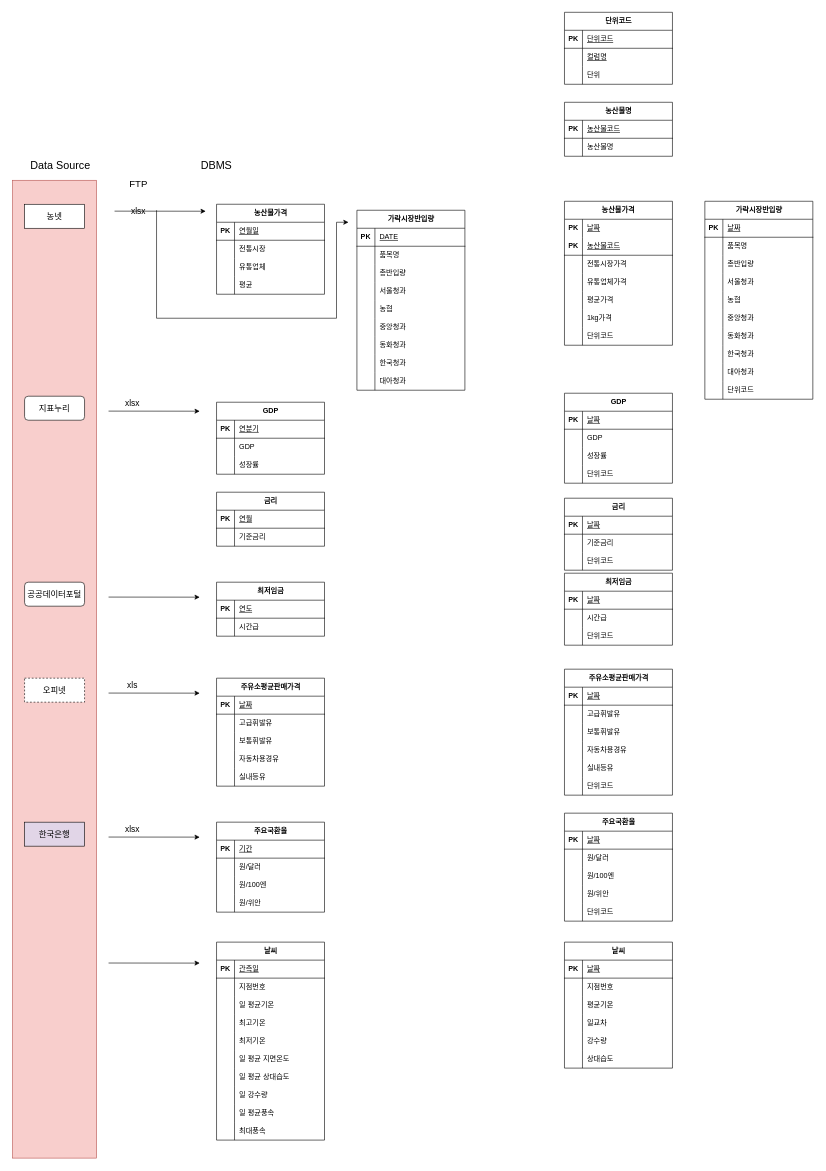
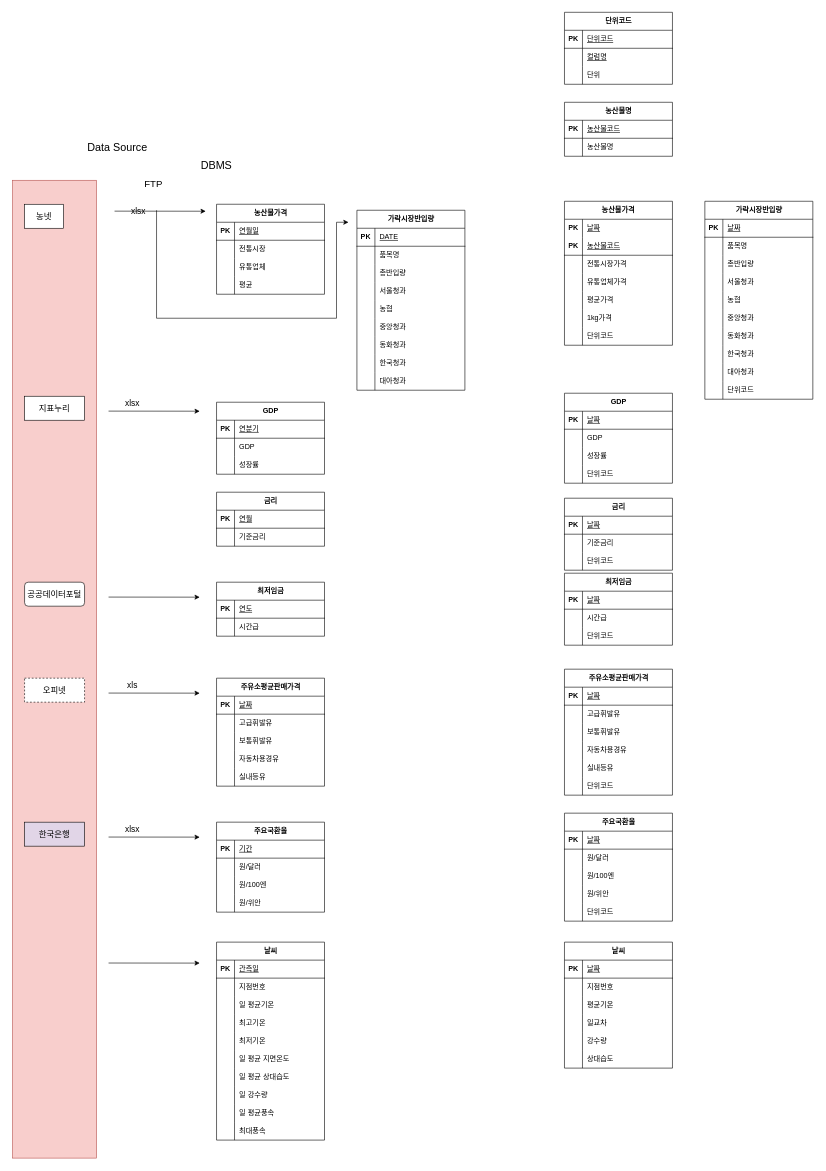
- <mxCell id="3" value="Data Source" style="text;html=1;align=center;verticalAlign=middle;whiteSpace=wrap;rounded=0;fontSize=18;" parent="1" vertex="1"><mxGeometry x="40" y="260" width="120" height="30" as="geometry" /></mxCell>
+ <mxCell id="3" value="Data Source" style="text;html=1;align=center;verticalAlign=middle;whiteSpace=wrap;rounded=0;fontSize=18;" parent="1" vertex="1"><mxGeometry x="135" y="230" width="120" height="30" as="geometry" /></mxCell>
- <mxCell id="5" value="FTP" style="text;html=1;align=center;verticalAlign=middle;whiteSpace=wrap;rounded=0;fontSize=16;" parent="1" vertex="1"><mxGeometry x="200" y="290" width="60" height="30" as="geometry" /></mxCell>
+ <mxCell id="5" value="FTP" style="text;html=1;align=center;verticalAlign=middle;whiteSpace=wrap;rounded=0;fontSize=16;" parent="1" vertex="1"><mxGeometry x="225" y="290" width="60" height="30" as="geometry" /></mxCell>
- <mxCell id="70" value="&lt;span style=&quot;font-size: 14px;&quot;&gt;농넷&lt;/span&gt;" style="whiteSpace=wrap;html=1;align=center;" vertex="1" parent="1"><mxGeometry x="40" y="340" width="100" height="40" as="geometry" /></mxCell>
+ <mxCell id="70" value="&lt;span style=&quot;font-size: 14px;&quot;&gt;농넷&lt;/span&gt;" style="whiteSpace=wrap;html=1;align=center;" vertex="1" parent="1"><mxGeometry x="40" y="340" width="65" height="40" as="geometry" /></mxCell>
- <mxCell id="52" value="&lt;span style=&quot;font-size: 14px;&quot;&gt;지표누리&lt;/span&gt;" style="whiteSpace=wrap;html=1;align=center;rounded=1;" vertex="1" parent="49"><mxGeometry width="100" height="40" as="geometry" /></mxCell>
+ <mxCell id="52" value="&lt;span style=&quot;font-size: 14px;&quot;&gt;지표누리&lt;/span&gt;" style="whiteSpace=wrap;html=1;align=center;" vertex="1" parent="49"><mxGeometry width="100" height="40" as="geometry" /></mxCell>
